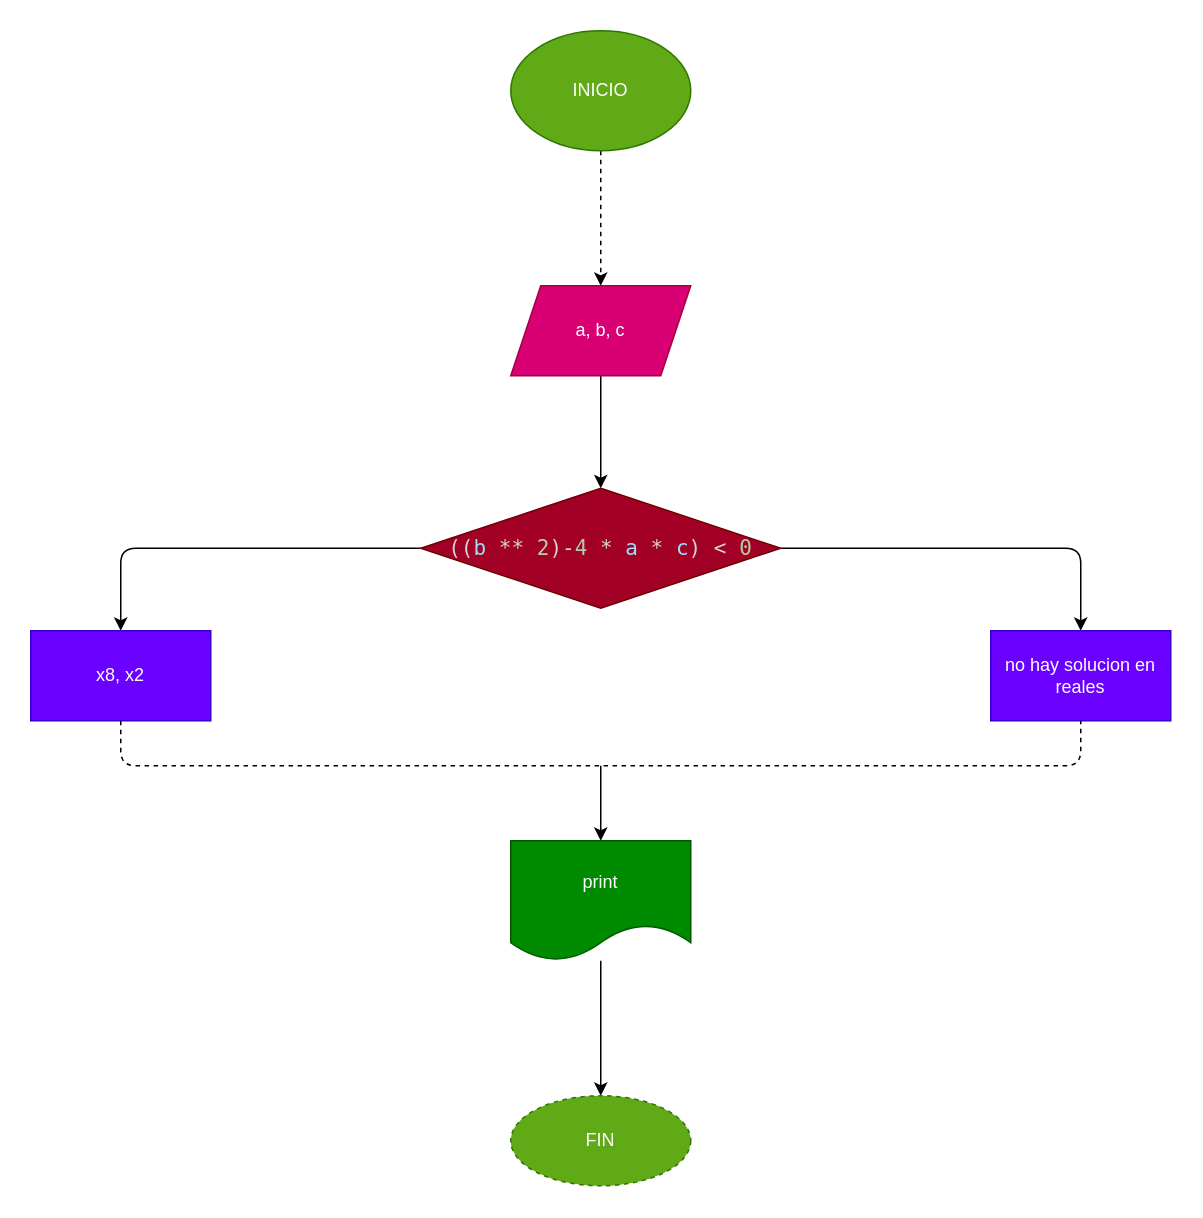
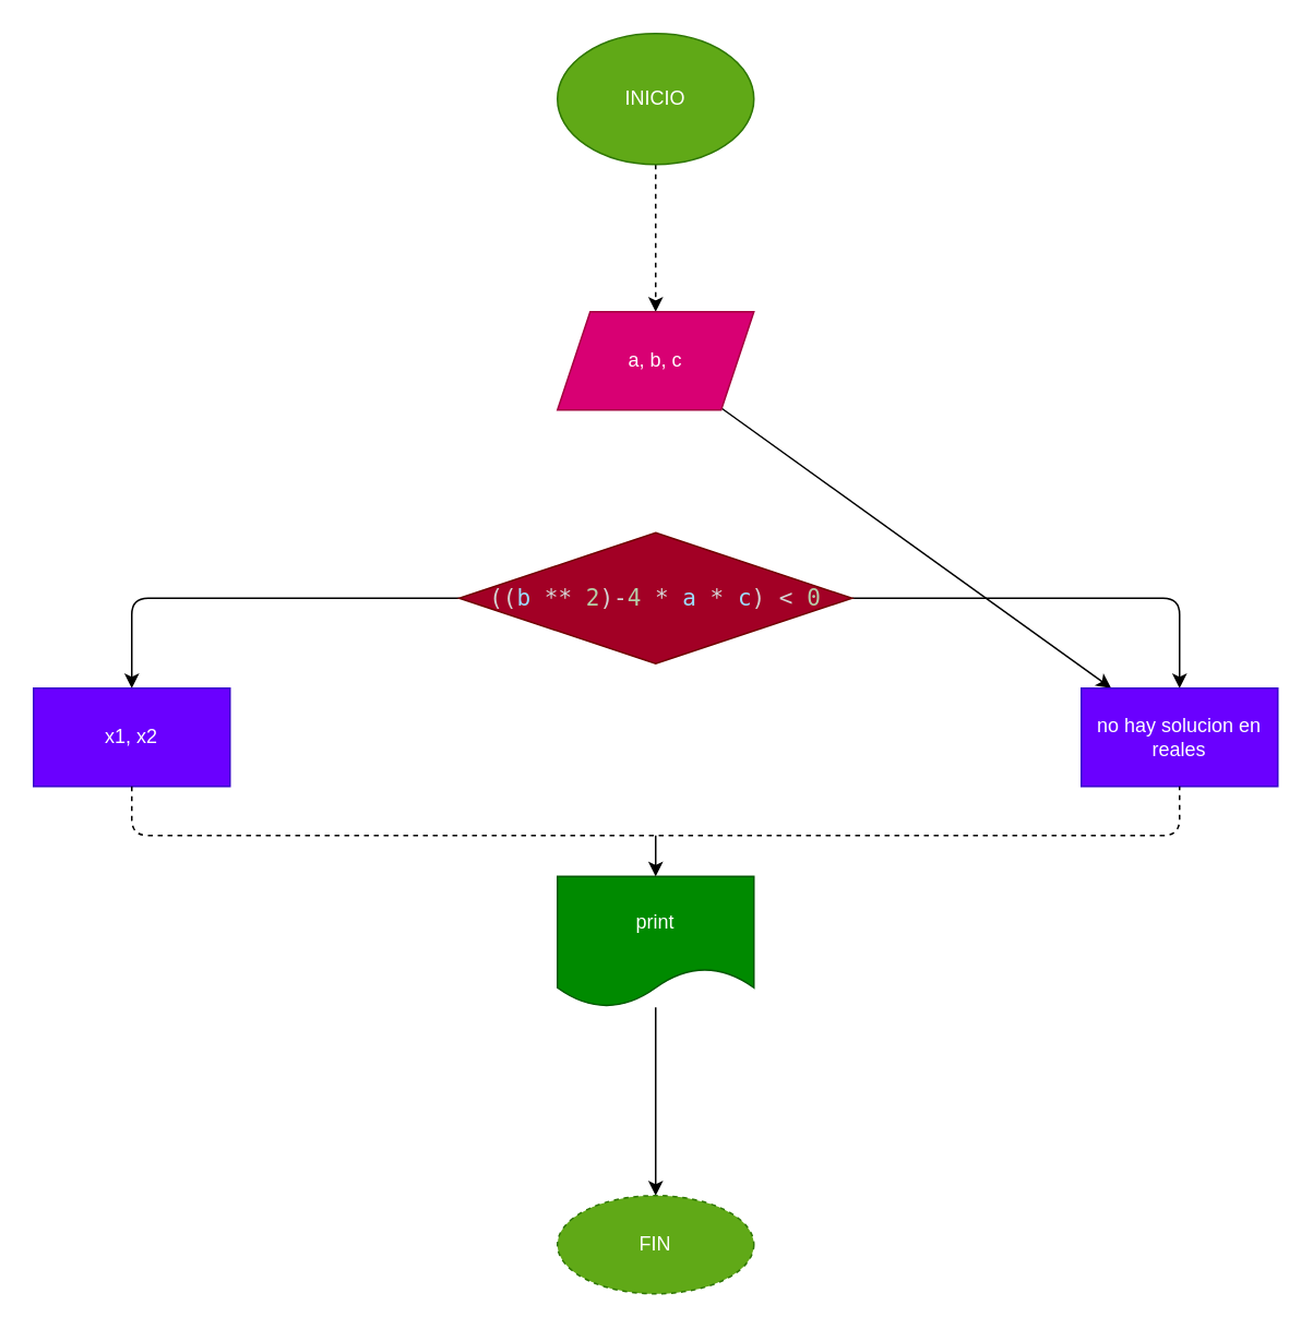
- <mxCell id="4" value="" style="edgeStyle=none;html=1;" edge="1" parent="1" source="5" target="8"><mxGeometry relative="1" as="geometry" /></mxCell>
+ <mxCell id="4" value="" style="edgeStyle=none;html=1;" edge="1" parent="1" source="5" target="9"><mxGeometry relative="1" as="geometry" /></mxCell>
- <mxCell id="10" value="x8, x2" style="rounded=0;whiteSpace=wrap;html=1;labelBackgroundColor=none;fillColor=#6a00ff;fontColor=#ffffff;strokeColor=#3700CC;" vertex="1" parent="1"><mxGeometry x="20" y="420" width="120" height="60" as="geometry" /></mxCell>
+ <mxCell id="10" value="x1, x2" style="rounded=0;whiteSpace=wrap;html=1;labelBackgroundColor=none;fillColor=#6a00ff;fontColor=#ffffff;strokeColor=#3700CC;" vertex="1" parent="1"><mxGeometry x="20" y="420" width="120" height="60" as="geometry" /></mxCell>
- <mxCell id="12" value="print" style="shape=document;whiteSpace=wrap;html=1;boundedLbl=1;labelBackgroundColor=none;fillColor=#008a00;fontColor=#ffffff;strokeColor=#005700;" vertex="1" parent="1"><mxGeometry x="340" y="560" width="120" height="80" as="geometry" /></mxCell>
+ <mxCell id="12" value="print" style="shape=document;whiteSpace=wrap;html=1;boundedLbl=1;labelBackgroundColor=none;fillColor=#008a00;fontColor=#ffffff;strokeColor=#005700;" vertex="1" parent="1"><mxGeometry x="340" y="535" width="120" height="80" as="geometry" /></mxCell>
